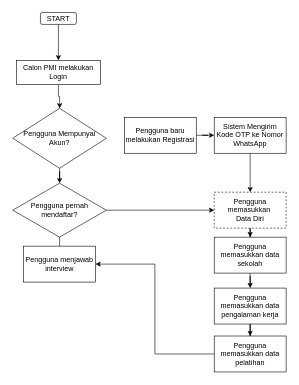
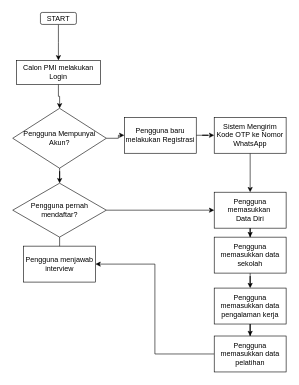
+ <mxCell id="6" value="" style="edgeStyle=orthogonalEdgeStyle;rounded=0;orthogonalLoop=1;jettySize=auto;html=1;" edge="1" parent="1" source="8" target="10"><mxGeometry relative="1" as="geometry" /></mxCell>
- <mxCell id="14" value="Pengguna memasukkan&amp;nbsp;&lt;br&gt;Data Diri" style="whiteSpace=wrap;html=1;rounded=0;dashed=1;" vertex="1" parent="1"><mxGeometry x="357" y="320" width="120" height="60" as="geometry" /></mxCell>
+ <mxCell id="14" value="Pengguna memasukkan&amp;nbsp;&lt;br&gt;Data Diri" style="whiteSpace=wrap;html=1;rounded=0;" vertex="1" parent="1"><mxGeometry x="357" y="320" width="120" height="60" as="geometry" /></mxCell>
